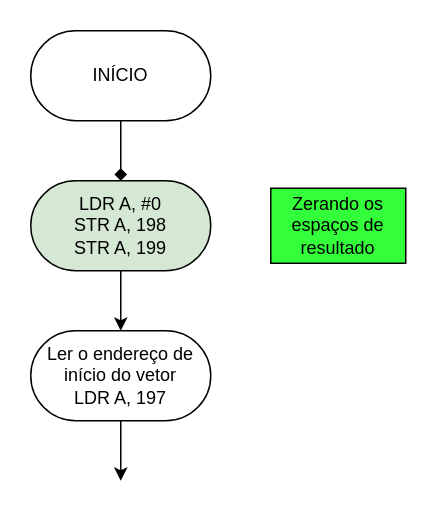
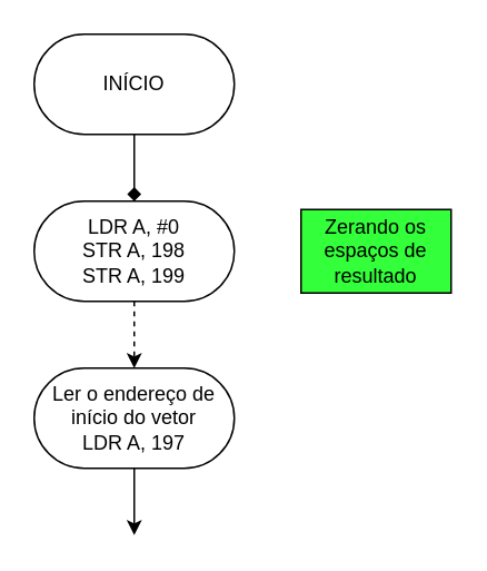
- <mxCell id="4" value="LDR A, #0&lt;br&gt;STR A, 198&lt;br&gt;STR A, 199&lt;br&gt;" style="rounded=1;whiteSpace=wrap;html=1;arcSize=50;fillColor=#d5e8d4;" vertex="1" parent="1"><mxGeometry x="20" y="120" width="120" height="60" as="geometry" /></mxCell>
+ <mxCell id="4" value="LDR A, #0&lt;br&gt;STR A, 198&lt;br&gt;STR A, 199&lt;br&gt;" style="rounded=1;whiteSpace=wrap;html=1;arcSize=50;" vertex="1" parent="1"><mxGeometry x="20" y="120" width="120" height="60" as="geometry" /></mxCell>
- <mxCell id="6" value="" style="endArrow=classic;html=1;exitX=0.5;exitY=1;exitDx=0;exitDy=0;comic=0;" edge="1" parent="1" source="4" target="7"><mxGeometry width="50" height="50" relative="1" as="geometry"><mxPoint x="20" y="250" as="sourcePoint" /><mxPoint x="70" y="200" as="targetPoint" /></mxGeometry></mxCell>
+ <mxCell id="6" value="" style="endArrow=classic;html=1;exitX=0.5;exitY=1;exitDx=0;exitDy=0;comic=0;dashed=1;" edge="1" parent="1" source="4" target="7"><mxGeometry width="50" height="50" relative="1" as="geometry"><mxPoint x="20" y="250" as="sourcePoint" /><mxPoint x="70" y="200" as="targetPoint" /></mxGeometry></mxCell>
